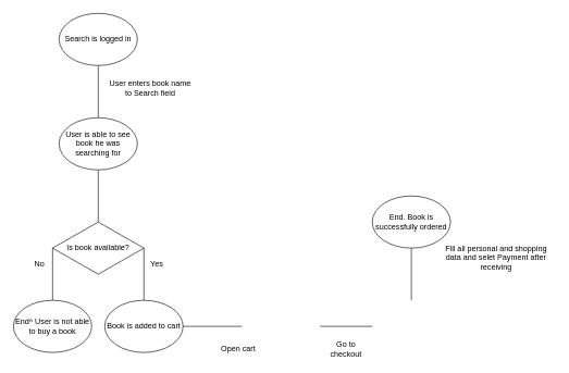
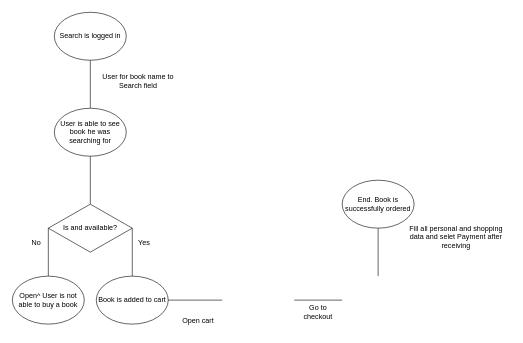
- <mxCell id="4" value="User enters book name to Search field" style="text;html=1;strokeColor=none;fillColor=none;align=center;verticalAlign=middle;whiteSpace=wrap;rounded=0;" vertex="1" parent="1"><mxGeometry x="160" y="120" width="140" height="30" as="geometry" /></mxCell>
+ <mxCell id="4" value="User for book name to Search field" style="text;html=1;strokeColor=none;fillColor=none;align=center;verticalAlign=middle;whiteSpace=wrap;rounded=0;" vertex="1" parent="1"><mxGeometry x="160" y="120" width="140" height="30" as="geometry" /></mxCell>
- <mxCell id="7" value="Is book available?" style="rhombus;whiteSpace=wrap;html=1;" vertex="1" parent="1"><mxGeometry x="80" y="340" width="140" height="80" as="geometry" /></mxCell>
+ <mxCell id="7" value="Is and available?" style="rhombus;whiteSpace=wrap;html=1;" vertex="1" parent="1"><mxGeometry x="80" y="340" width="140" height="80" as="geometry" /></mxCell>
- <mxCell id="11" value="End^ User is not able to buy a book" style="ellipse;whiteSpace=wrap;html=1;" vertex="1" parent="1"><mxGeometry x="20" y="460" width="120" height="80" as="geometry" /></mxCell>
+ <mxCell id="11" value="Open^ User is not able to buy a book" style="ellipse;whiteSpace=wrap;html=1;" vertex="1" parent="1"><mxGeometry x="20" y="460" width="120" height="80" as="geometry" /></mxCell>
- <mxCell id="15" value="Open cart" style="text;html=1;strokeColor=none;fillColor=none;align=center;verticalAlign=middle;whiteSpace=wrap;rounded=0;" vertex="1" parent="1"><mxGeometry x="335" y="520" width="60" height="30" as="geometry" /></mxCell>
+ <mxCell id="15" value="Open cart" style="text;html=1;strokeColor=none;fillColor=none;align=center;verticalAlign=middle;whiteSpace=wrap;rounded=0;" vertex="1" parent="1"><mxGeometry x="300" y="520" width="60" height="30" as="geometry" /></mxCell>
- <mxCell id="17" value="Go to checkout" style="text;html=1;strokeColor=none;fillColor=none;align=center;verticalAlign=middle;whiteSpace=wrap;rounded=0;" vertex="1" parent="1"><mxGeometry x="500" y="520" width="60" height="30" as="geometry" /></mxCell>
+ <mxCell id="17" value="Go to checkout" style="text;html=1;strokeColor=none;fillColor=none;align=center;verticalAlign=middle;whiteSpace=wrap;rounded=0;" vertex="1" parent="1"><mxGeometry x="500" y="505" width="60" height="30" as="geometry" /></mxCell>
